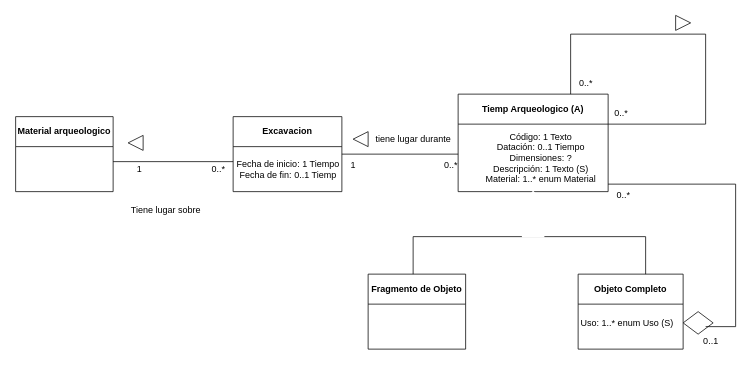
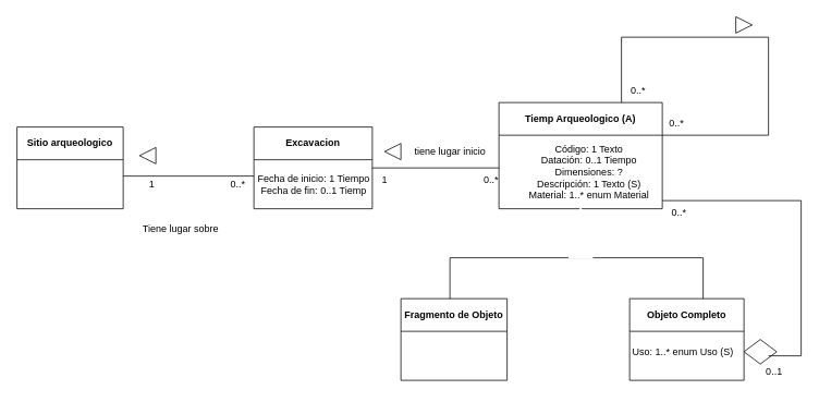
- <mxCell id="2" value="Material arqueologico" style="swimlane;whiteSpace=wrap;html=1;startSize=40;" vertex="1" parent="1"><mxGeometry y="155" width="130" height="100" as="geometry" x="20" /></mxCell>
+ <mxCell id="2" value="Sitio arqueologico" style="swimlane;whiteSpace=wrap;html=1;startSize=40;" vertex="1" parent="1"><mxGeometry y="155" width="130" height="100" as="geometry" x="20" /></mxCell>
- <mxCell id="18" value="tiene lugar durante" style="text;html=1;align=center;verticalAlign=middle;resizable=0;points=[];autosize=1;strokeColor=none;fillColor=none;" vertex="1" parent="1"><mxGeometry x="490" y="170" width="120" height="30" as="geometry" /></mxCell>
+ <mxCell id="18" value="tiene lugar inicio" style="text;html=1;align=center;verticalAlign=middle;resizable=0;points=[];autosize=1;strokeColor=none;fillColor=none;" vertex="1" parent="1"><mxGeometry x="490" y="170" width="120" height="30" as="geometry" /></mxCell>
